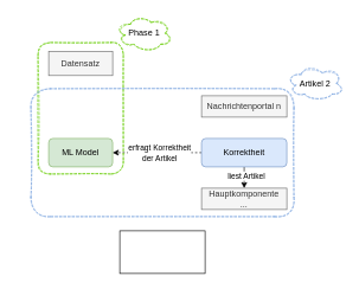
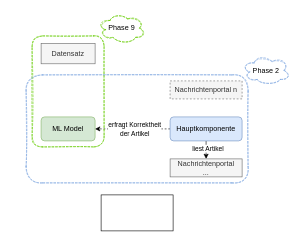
- <mxCell id="12" value="Phase 1" style="ellipse;shape=cloud;whiteSpace=wrap;html=1;dashed=1;sketch=1;strokeColor=#66CC00;fillColor=none;" parent="1" vertex="1"><mxGeometry x="163" y="20.5" width="79" height="51" as="geometry" /></mxCell>
+ <mxCell id="12" value="Phase 9" style="ellipse;shape=cloud;whiteSpace=wrap;html=1;dashed=1;sketch=1;strokeColor=#66CC00;fillColor=none;" parent="1" vertex="1"><mxGeometry x="163" y="20.5" width="79" height="51" as="geometry" /></mxCell>
- <mxCell id="13" value="Artikel 2" style="ellipse;shape=cloud;whiteSpace=wrap;html=1;dashed=1;sketch=1;strokeColor=#7EA6E0;fillColor=none;" parent="1" vertex="1"><mxGeometry x="403" y="91.5" width="80" height="50" as="geometry" /></mxCell>
+ <mxCell id="13" value="Phase 2" style="ellipse;shape=cloud;whiteSpace=wrap;html=1;dashed=1;sketch=1;strokeColor=#7EA6E0;fillColor=none;" parent="1" vertex="1"><mxGeometry x="403" y="91.5" width="80" height="50" as="geometry" /></mxCell>
- <mxCell id="3" value="Nachrichtenportal n" style="rounded=0;whiteSpace=wrap;html=1;fillColor=#f5f5f5;fontColor=#333333;strokeColor=#666666;" parent="1" vertex="1"><mxGeometry x="283" y="134" width="120" height="30" as="geometry" /></mxCell>
+ <mxCell id="3" value="Nachrichtenportal n" style="rounded=0;whiteSpace=wrap;html=1;fillColor=#f5f5f5;fontColor=#333333;strokeColor=#666666;dashed=1;" parent="1" vertex="1"><mxGeometry x="283" y="134" width="120" height="30" as="geometry" /></mxCell>
- <mxCell id="9" value="Korrektheit" style="rounded=1;whiteSpace=wrap;html=1;fillColor=#dae8fc;strokeColor=#6c8ebf;" parent="1" vertex="1"><mxGeometry x="283" y="194" width="120" height="40" as="geometry" /></mxCell>
+ <mxCell id="9" value="Hauptkomponente" style="rounded=1;whiteSpace=wrap;html=1;fillColor=#dae8fc;strokeColor=#6c8ebf;" parent="1" vertex="1"><mxGeometry x="283" y="194" width="120" height="40" as="geometry" /></mxCell>
- <mxCell id="14" value="Hauptkomponente &lt;br&gt;..." style="rounded=0;whiteSpace=wrap;html=1;fillColor=#f5f5f5;fontColor=#333333;strokeColor=#666666;" vertex="1" parent="1"><mxGeometry x="283" y="264" width="120" height="30" as="geometry" /></mxCell>
+ <mxCell id="14" value="Nachrichtenportal &lt;br&gt;..." style="rounded=0;whiteSpace=wrap;html=1;fillColor=#f5f5f5;fontColor=#333333;strokeColor=#666666;" vertex="1" parent="1"><mxGeometry x="283" y="264" width="120" height="30" as="geometry" /></mxCell>
